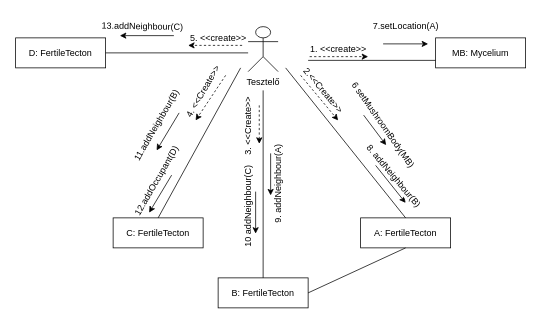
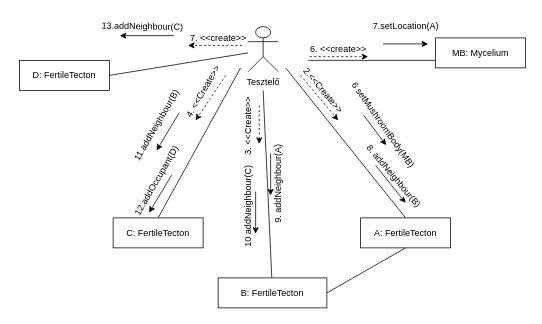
- <mxCell id="36" value="5. &amp;lt;&amp;lt;create&amp;gt;&amp;gt;" style="text;html=1;align=center;verticalAlign=middle;resizable=0;points=[];autosize=1;strokeColor=none;fillColor=none;" parent="1" vertex="1"><mxGeometry x="240" y="35" width="100" height="30" as="geometry" /></mxCell>
+ <mxCell id="36" value="7. &amp;lt;&amp;lt;create&amp;gt;&amp;gt;" style="text;html=1;align=center;verticalAlign=middle;resizable=0;points=[];autosize=1;strokeColor=none;fillColor=none;" parent="1" vertex="1"><mxGeometry x="240" y="35" width="100" height="30" as="geometry" /></mxCell>
- <mxCell id="13" value="1. &amp;lt;&amp;lt;create&amp;gt;&amp;gt;" style="text;html=1;align=center;verticalAlign=middle;resizable=0;points=[];autosize=1;strokeColor=none;fillColor=none;" parent="1" vertex="1"><mxGeometry x="400" y="50" width="100" height="30" as="geometry" /></mxCell>
+ <mxCell id="13" value="6. &amp;lt;&amp;lt;create&amp;gt;&amp;gt;" style="text;html=1;align=center;verticalAlign=middle;resizable=0;points=[];autosize=1;strokeColor=none;fillColor=none;" parent="1" vertex="1"><mxGeometry x="400" y="50" width="100" height="30" as="geometry" /></mxCell>
- <mxCell id="34" value="D: FertileTecton" style="html=1;whiteSpace=wrap;" parent="1" vertex="1"><mxGeometry x="20" y="50" width="120" height="40" as="geometry" /></mxCell>
+ <mxCell id="34" value="D: FertileTecton" style="html=1;whiteSpace=wrap;" parent="1" vertex="1"><mxGeometry x="25" y="80" width="120" height="40" as="geometry" /></mxCell>
- <mxCell id="21" value="B: FertileTecton" style="html=1;whiteSpace=wrap;" parent="1" vertex="1"><mxGeometry x="290" y="370" width="120" height="40" as="geometry" /></mxCell>
+ <mxCell id="21" value="B: FertileTecton" style="html=1;whiteSpace=wrap;" parent="1" vertex="1"><mxGeometry x="290" y="370" width="145" height="40" as="geometry" /></mxCell>
